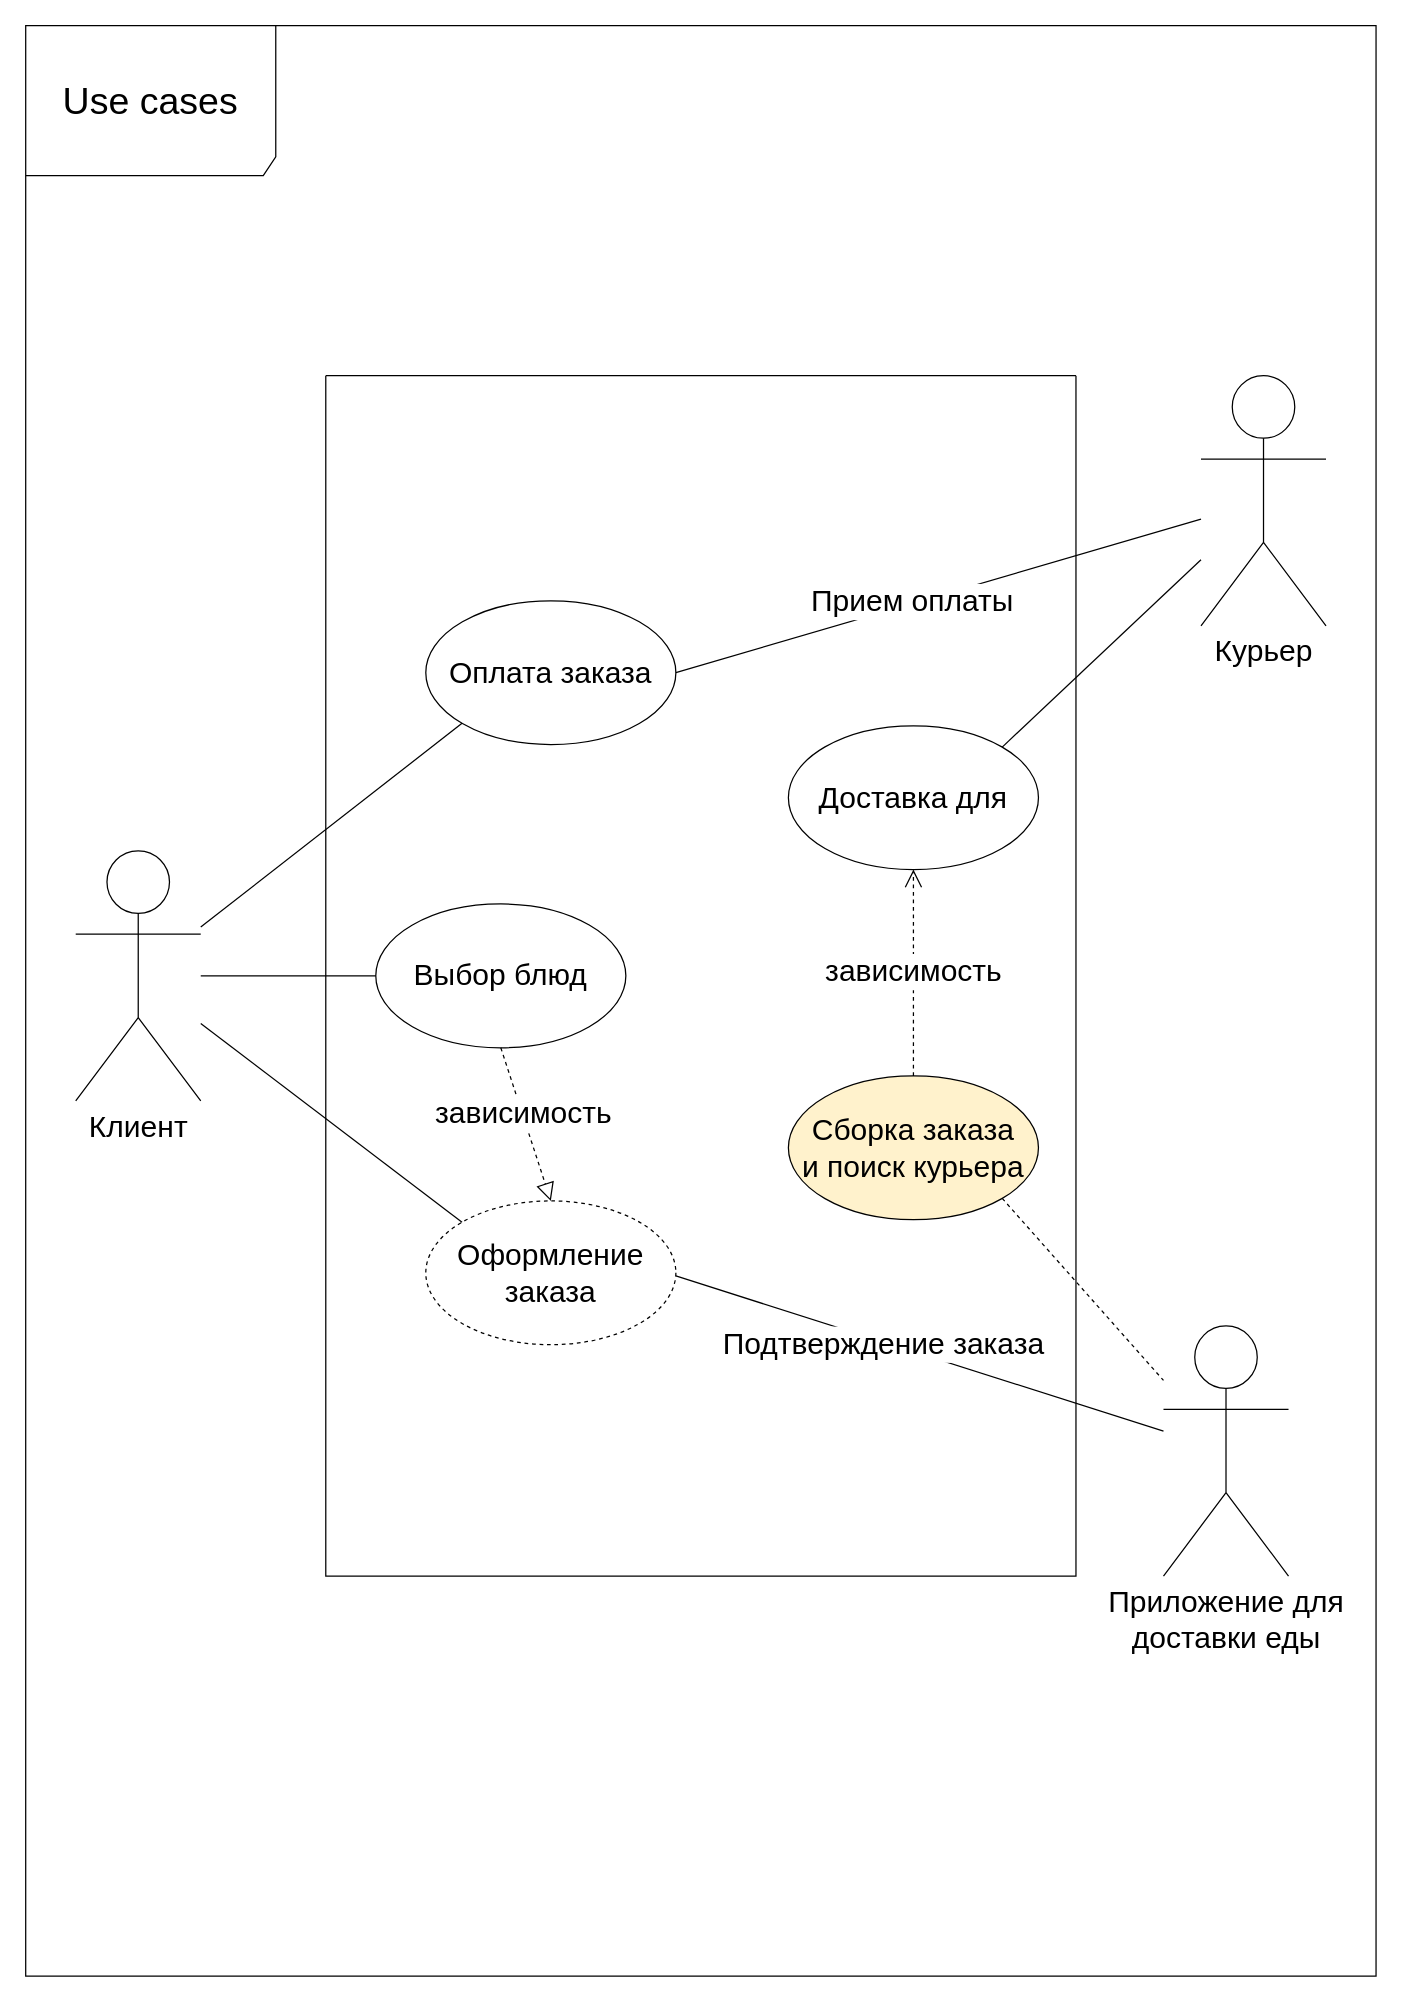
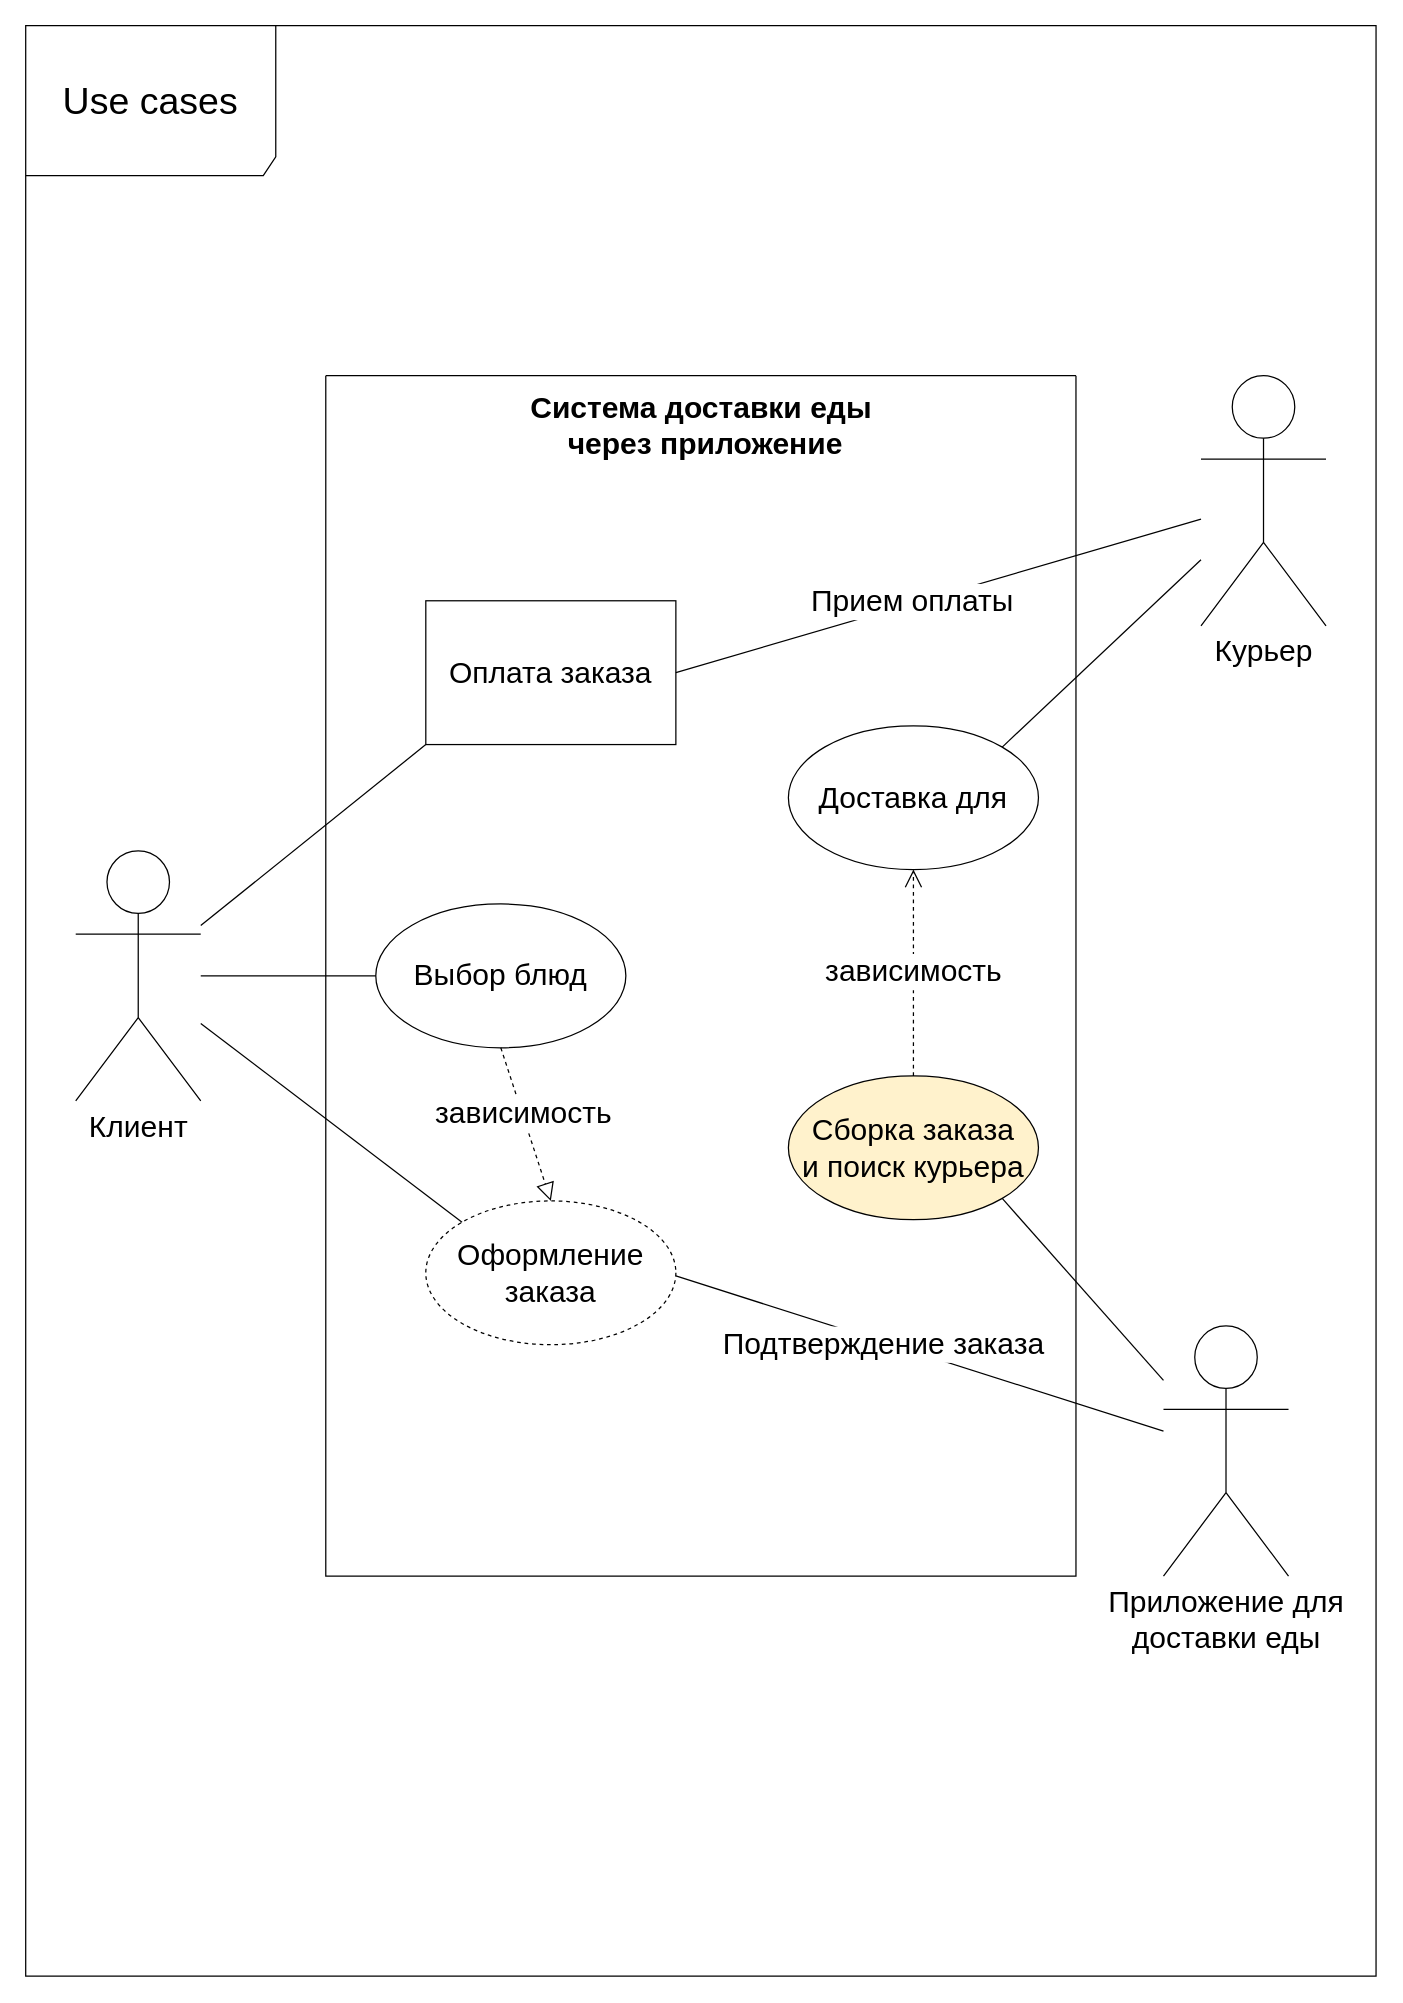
+ <mxCell id="7" value="&lt;font style=&quot;font-size: 24px;&quot;&gt;Система доставки еды&lt;/font&gt;&lt;div&gt;&lt;font style=&quot;font-size: 24px;&quot;&gt;&amp;nbsp;через приложение&lt;/font&gt;&lt;/div&gt;" style="text;align=center;fontStyle=1;verticalAlign=middle;spacingLeft=3;spacingRight=3;strokeColor=none;rotatable=0;points=[[0,0.5],[1,0.5]];portConstraint=eastwest;html=1;" parent="3" vertex="1"><mxGeometry x="160" width="280" height="80" as="geometry" /></mxCell>
- <mxCell id="6" value="&lt;font style=&quot;font-size: 24px;&quot;&gt;Оплата заказа&lt;/font&gt;" style="ellipse;whiteSpace=wrap;html=1;" parent="3" vertex="1"><mxGeometry x="80" y="180" width="200" height="115" as="geometry" /></mxCell>
+ <mxCell id="6" value="&lt;font style=&quot;font-size: 24px;&quot;&gt;Оплата заказа&lt;/font&gt;" style="whiteSpace=wrap;html=1;rounded=0;" parent="3" vertex="1"><mxGeometry x="80" y="180" width="200" height="115" as="geometry" /></mxCell>
- <mxCell id="24" value="" style="endArrow=none;html=1;rounded=0;exitX=1;exitY=1;exitDx=0;exitDy=0;dashed=1;" parent="1" source="13" target="17" edge="1"><mxGeometry width="50" height="50" relative="1" as="geometry"><mxPoint x="740" y="1040" as="sourcePoint" /><mxPoint x="790" y="990" as="targetPoint" /></mxGeometry></mxCell>
+ <mxCell id="24" value="" style="endArrow=none;html=1;rounded=0;exitX=1;exitY=1;exitDx=0;exitDy=0;" parent="1" source="13" target="17" edge="1"><mxGeometry width="50" height="50" relative="1" as="geometry"><mxPoint x="740" y="1040" as="sourcePoint" /><mxPoint x="790" y="990" as="targetPoint" /></mxGeometry></mxCell>
